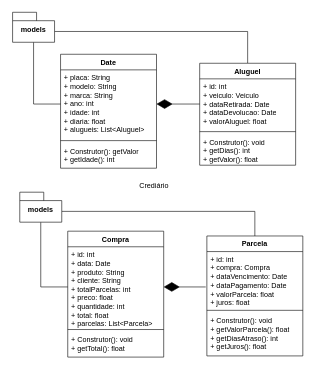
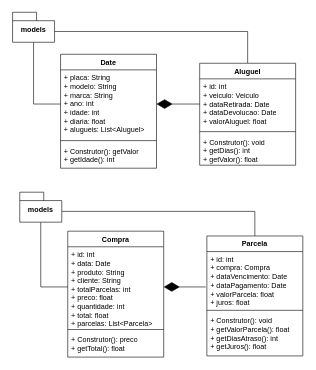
- <mxCell id="14" value="Crediário" style="text;html=1;strokeColor=none;fillColor=none;align=center;verticalAlign=middle;whiteSpace=wrap;rounded=0;" parent="1" vertex="1"><mxGeometry x="196" y="300" width="120" height="20" as="geometry" /></mxCell>
- <mxCell id="21" value="+ Construtor(): void&lt;br&gt;+ getTotal(): float" style="text;strokeColor=none;fillColor=none;align=left;verticalAlign=top;spacingLeft=4;spacingRight=4;overflow=hidden;rotatable=0;points=[[0,0.5],[1,0.5]];portConstraint=eastwest;whiteSpace=wrap;html=1;" parent="18" vertex="1"><mxGeometry y="168" width="160" height="42" as="geometry" /></mxCell>
+ <mxCell id="21" value="+ Construtor(): preco&lt;br&gt;+ getTotal(): float" style="text;strokeColor=none;fillColor=none;align=left;verticalAlign=top;spacingLeft=4;spacingRight=4;overflow=hidden;rotatable=0;points=[[0,0.5],[1,0.5]];portConstraint=eastwest;whiteSpace=wrap;html=1;" parent="18" vertex="1"><mxGeometry y="168" width="160" height="42" as="geometry" /></mxCell>
